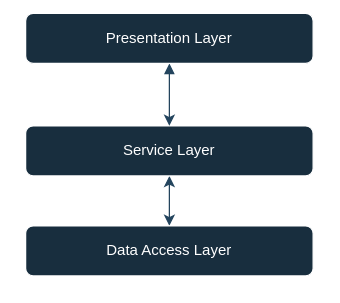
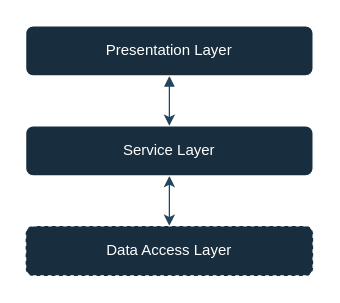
- <mxCell id="7" value="Presentation Layer" style="rounded=1;whiteSpace=wrap;html=1;labelBackgroundColor=none;fillColor=#182E3E;strokeColor=#FFFFFF;fontColor=#FFFFFF;" vertex="1" parent="1"><mxGeometry x="20" y="10" width="230" height="40" as="geometry" /></mxCell>
+ <mxCell id="7" value="Presentation Layer" style="rounded=1;whiteSpace=wrap;html=1;labelBackgroundColor=none;fillColor=#182E3E;strokeColor=#FFFFFF;fontColor=#FFFFFF;" vertex="1" parent="1"><mxGeometry x="20" y="20" width="230" height="40" as="geometry" /></mxCell>
- <mxCell id="4" value="Data Access Layer" style="rounded=1;whiteSpace=wrap;html=1;labelBackgroundColor=none;fillColor=#182E3E;strokeColor=#FFFFFF;fontColor=#FFFFFF;" vertex="1" parent="1"><mxGeometry x="20" y="180" width="230" height="40" as="geometry" /></mxCell>
+ <mxCell id="4" value="Data Access Layer" style="rounded=1;whiteSpace=wrap;html=1;labelBackgroundColor=none;fillColor=#182E3E;strokeColor=#FFFFFF;fontColor=#FFFFFF;dashed=1;" vertex="1" parent="1"><mxGeometry x="20" y="180" width="230" height="40" as="geometry" /></mxCell>
